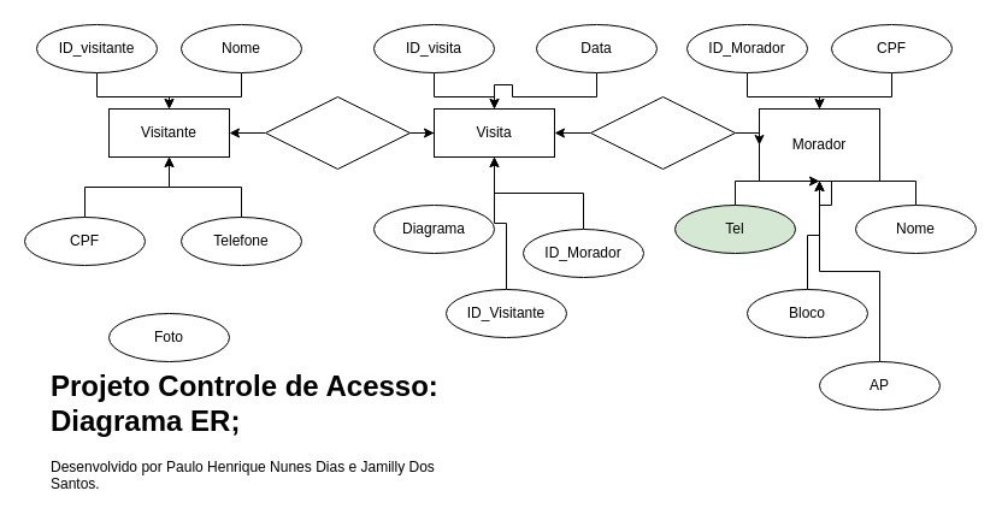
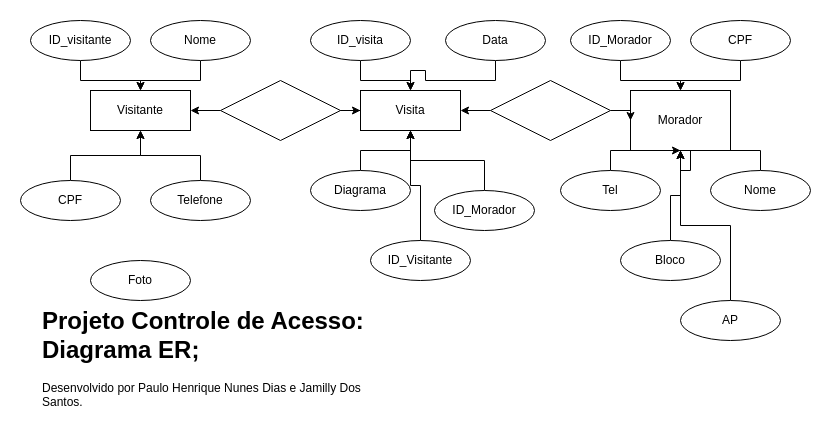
+ <mxCell id="18" value="" style="edgeStyle=orthogonalEdgeStyle;rounded=0;orthogonalLoop=1;jettySize=auto;html=1;" edge="1" parent="1" source="19" target="3"><mxGeometry relative="1" as="geometry" /></mxCell>
- <mxCell id="29" value="Tel" style="ellipse;whiteSpace=wrap;html=1;align=center;fillColor=#d5e8d4;" vertex="1" parent="1"><mxGeometry x="560" y="170" width="100" height="40" as="geometry" /></mxCell>
+ <mxCell id="29" value="Tel" style="ellipse;whiteSpace=wrap;html=1;align=center;" vertex="1" parent="1"><mxGeometry x="560" y="170" width="100" height="40" as="geometry" /></mxCell>
